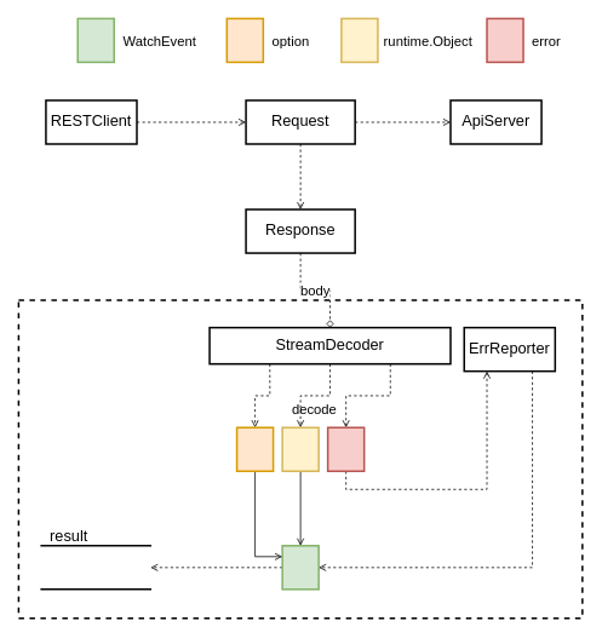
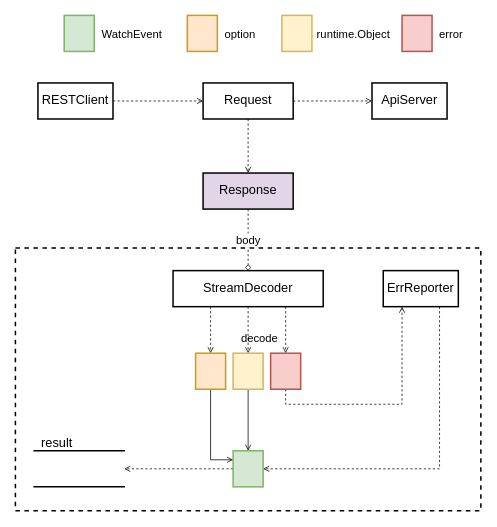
- <mxCell id="4" value="&lt;span style=&quot;font-size: 17px&quot;&gt;Response&lt;/span&gt;" style="rounded=0;whiteSpace=wrap;html=1;strokeWidth=2;fontSize=17;" parent="1" vertex="1"><mxGeometry x="270" y="230" width="120" height="48" as="geometry" /></mxCell>
+ <mxCell id="4" value="&lt;span style=&quot;font-size: 17px&quot;&gt;Response&lt;/span&gt;" style="rounded=0;whiteSpace=wrap;html=1;strokeWidth=2;fontSize=17;fillColor=#e1d5e7;" parent="1" vertex="1"><mxGeometry x="270" y="230" width="120" height="48" as="geometry" /></mxCell>
- <mxCell id="8" value="StreamDecoder" style="rounded=0;whiteSpace=wrap;html=1;strokeWidth=2;fontSize=17;" parent="1" vertex="1"><mxGeometry x="230" y="360" width="265" height="40" as="geometry" /></mxCell>
+ <mxCell id="8" value="StreamDecoder" style="rounded=0;whiteSpace=wrap;html=1;strokeWidth=2;fontSize=17;" parent="1" vertex="1"><mxGeometry x="230" y="360" width="200" height="48" as="geometry" /></mxCell>
